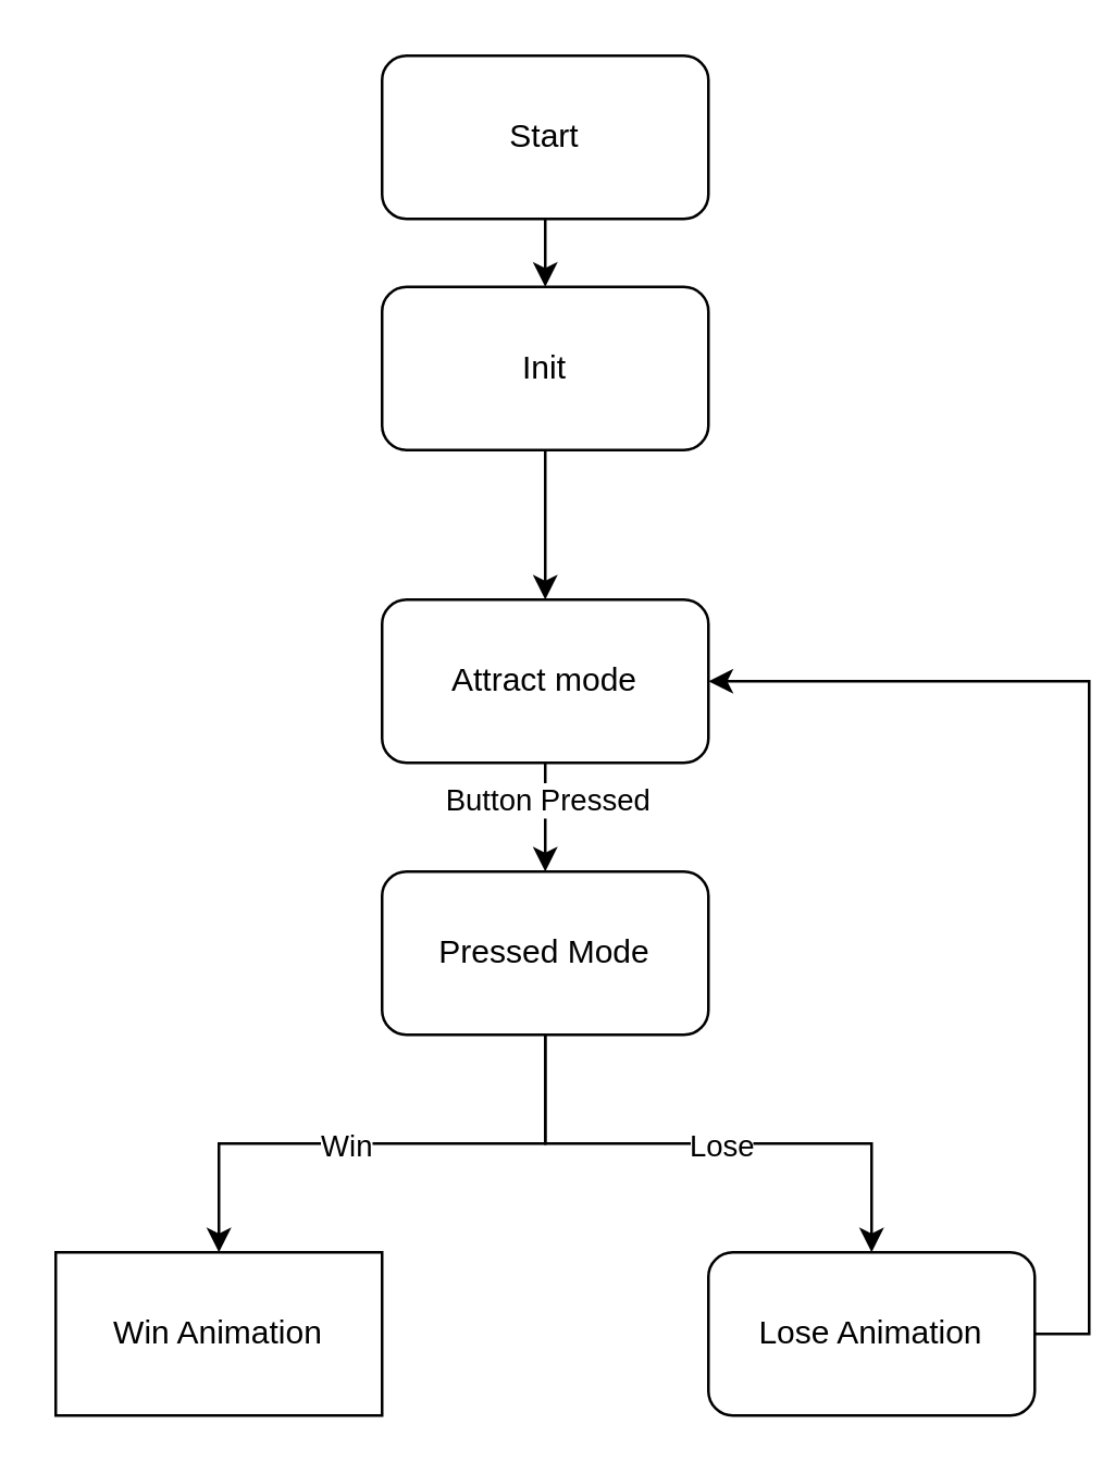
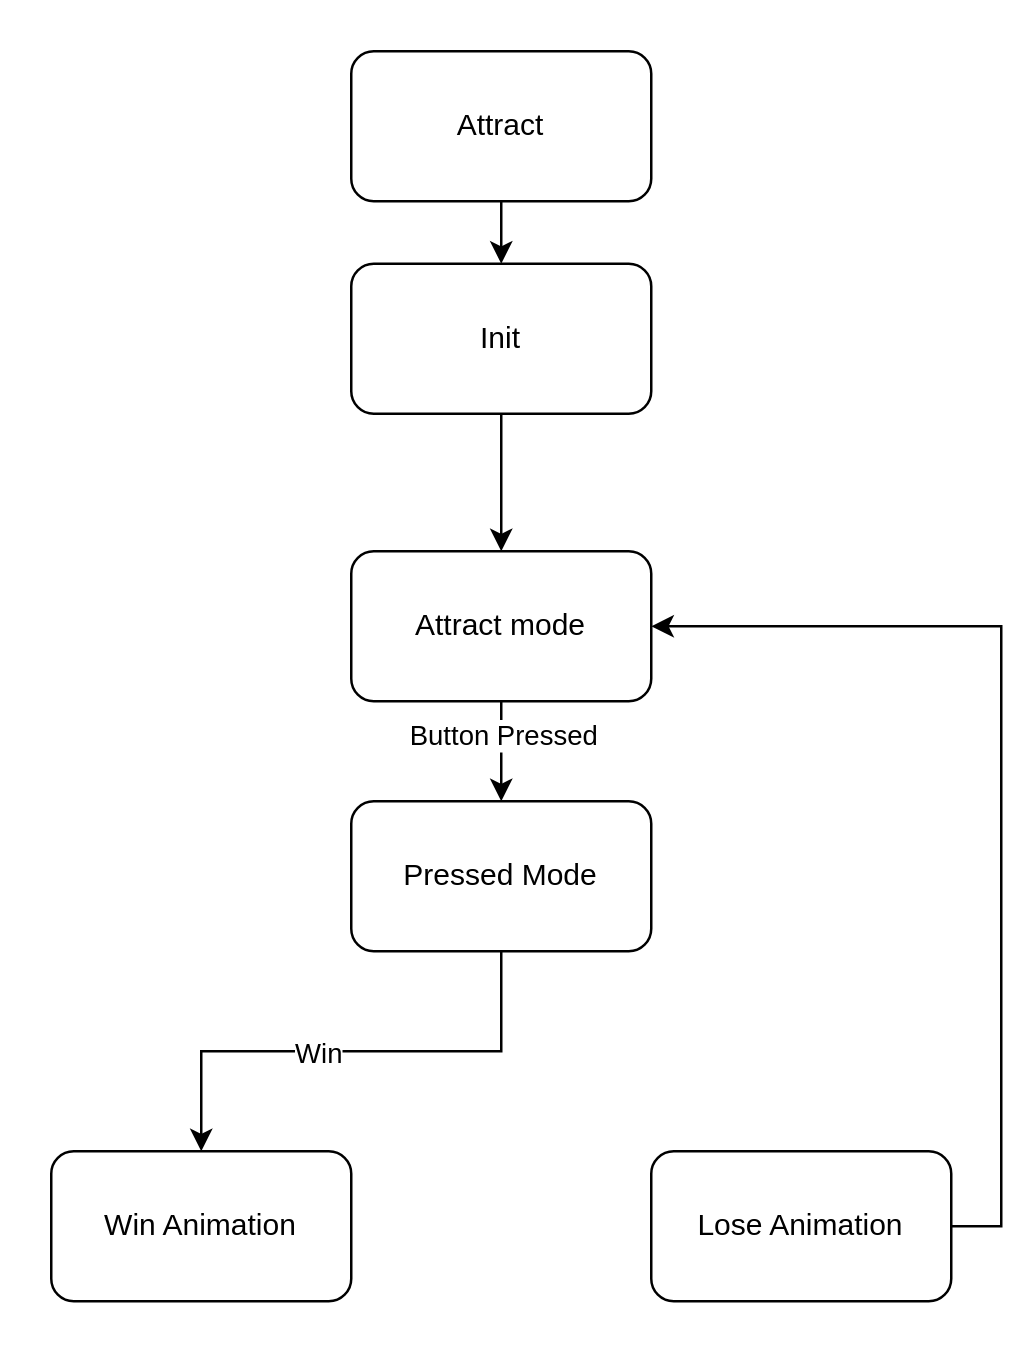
- <mxCell id="3" value="Start" style="rounded=1;whiteSpace=wrap;html=1;" vertex="1" parent="1"><mxGeometry x="140" y="20" width="120" height="60" as="geometry" /></mxCell>
+ <mxCell id="3" value="Attract" style="rounded=1;whiteSpace=wrap;html=1;" vertex="1" parent="1"><mxGeometry x="140" y="20" width="120" height="60" as="geometry" /></mxCell>
- <mxCell id="11" style="edgeStyle=orthogonalEdgeStyle;rounded=0;orthogonalLoop=1;jettySize=auto;html=1;exitX=0.5;exitY=1;exitDx=0;exitDy=0;entryX=0.5;entryY=0;entryDx=0;entryDy=0;" edge="1" parent="1" source="13" target="16"><mxGeometry relative="1" as="geometry" /></mxCell>
- <mxCell id="12" value="Lose" style="edgeLabel;html=1;align=center;verticalAlign=middle;resizable=0;points=[];" vertex="1" connectable="0" parent="11"><mxGeometry x="0.039" relative="1" as="geometry"><mxPoint as="offset" /></mxGeometry></mxCell>
- <mxCell id="14" value="Win Animation" style="whiteSpace=wrap;html=1;rounded=0;" vertex="1" parent="1"><mxGeometry x="20" y="460" width="120" height="60" as="geometry" /></mxCell>
+ <mxCell id="14" value="Win Animation" style="rounded=1;whiteSpace=wrap;html=1;" vertex="1" parent="1"><mxGeometry x="20" y="460" width="120" height="60" as="geometry" /></mxCell>
